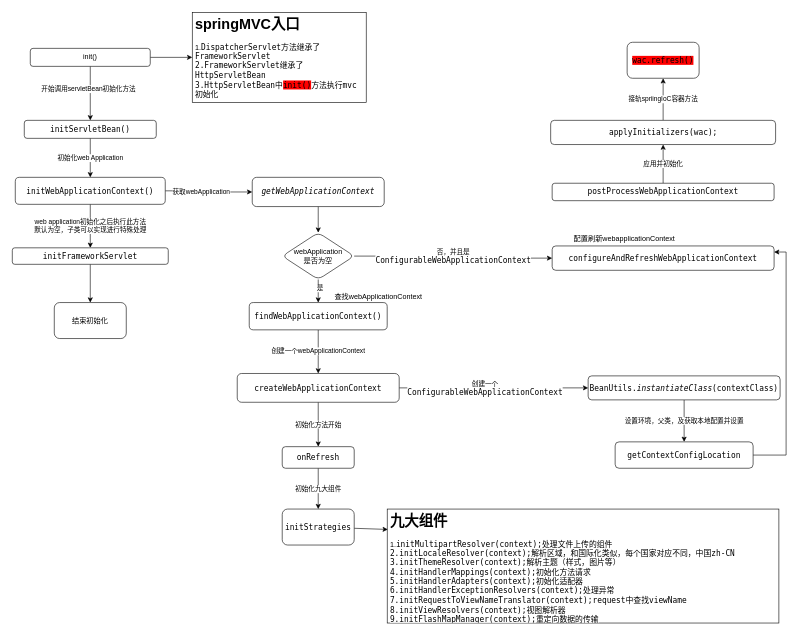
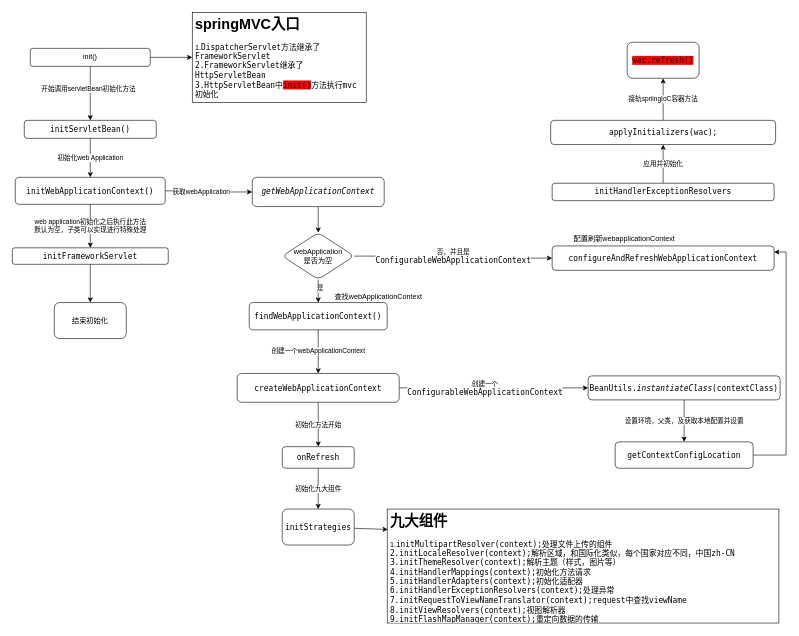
- <mxCell id="41" value="&lt;pre style=&quot;font-family: &amp;#34;jetbrains mono&amp;#34; , monospace ; font-size: 9.8pt&quot;&gt;&lt;span style=&quot;background-color: rgb(255 , 255 , 255)&quot;&gt;postProcessWebApplicationContext&lt;/span&gt;&lt;/pre&gt;" style="whiteSpace=wrap;html=1;rounded=1;" vertex="1" parent="1"><mxGeometry x="920" y="304.85" width="370" height="29.06" as="geometry" /></mxCell>
+ <mxCell id="41" value="&lt;pre style=&quot;font-family: &amp;#34;jetbrains mono&amp;#34; , monospace ; font-size: 9.8pt&quot;&gt;&lt;span style=&quot;background-color: rgb(255 , 255 , 255)&quot;&gt;initHandlerExceptionResolvers&lt;/span&gt;&lt;/pre&gt;" style="whiteSpace=wrap;html=1;rounded=1;" vertex="1" parent="1"><mxGeometry x="920" y="304.85" width="370" height="29.06" as="geometry" /></mxCell>
